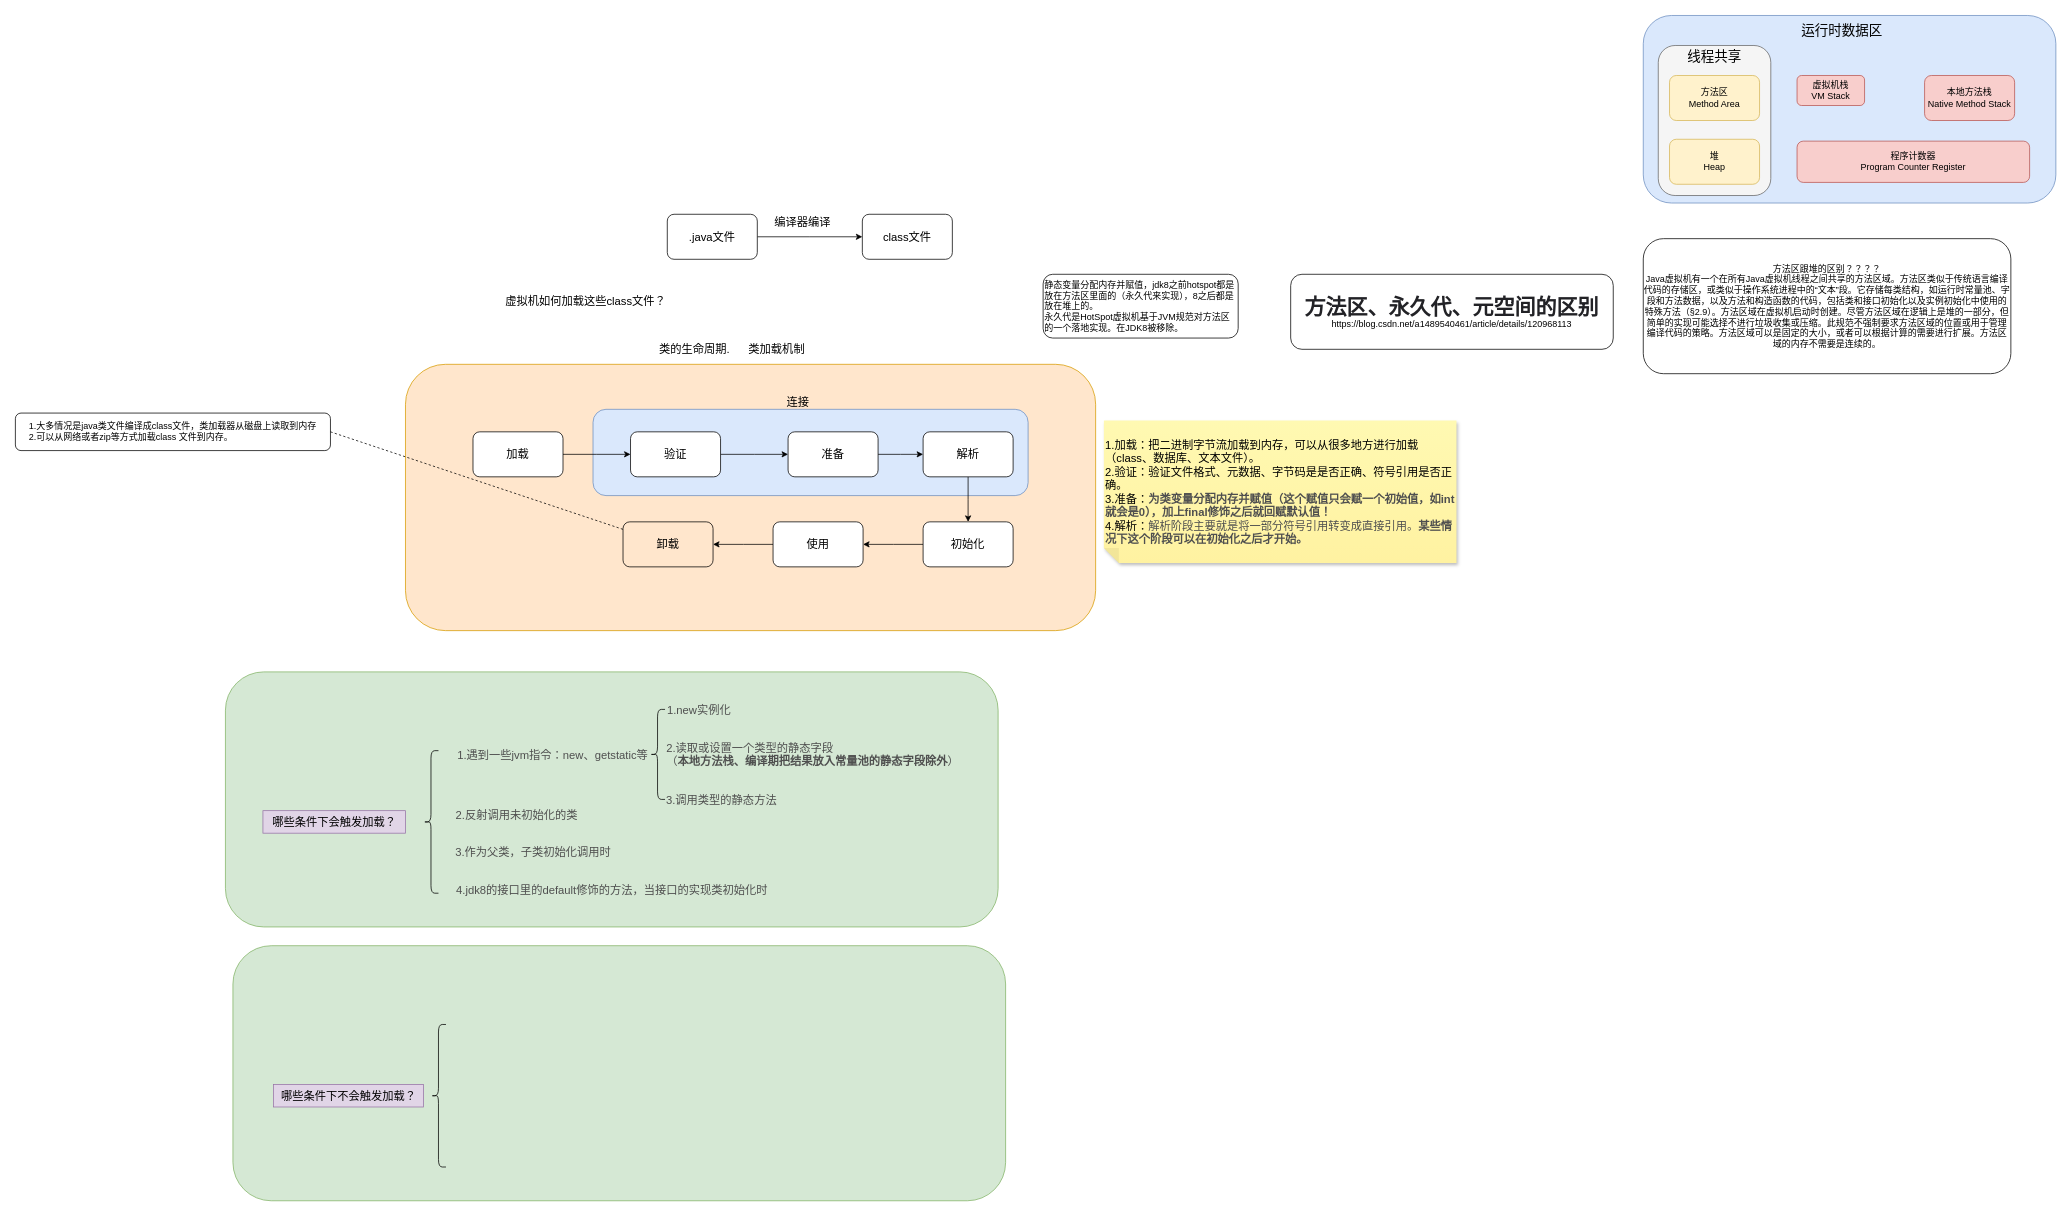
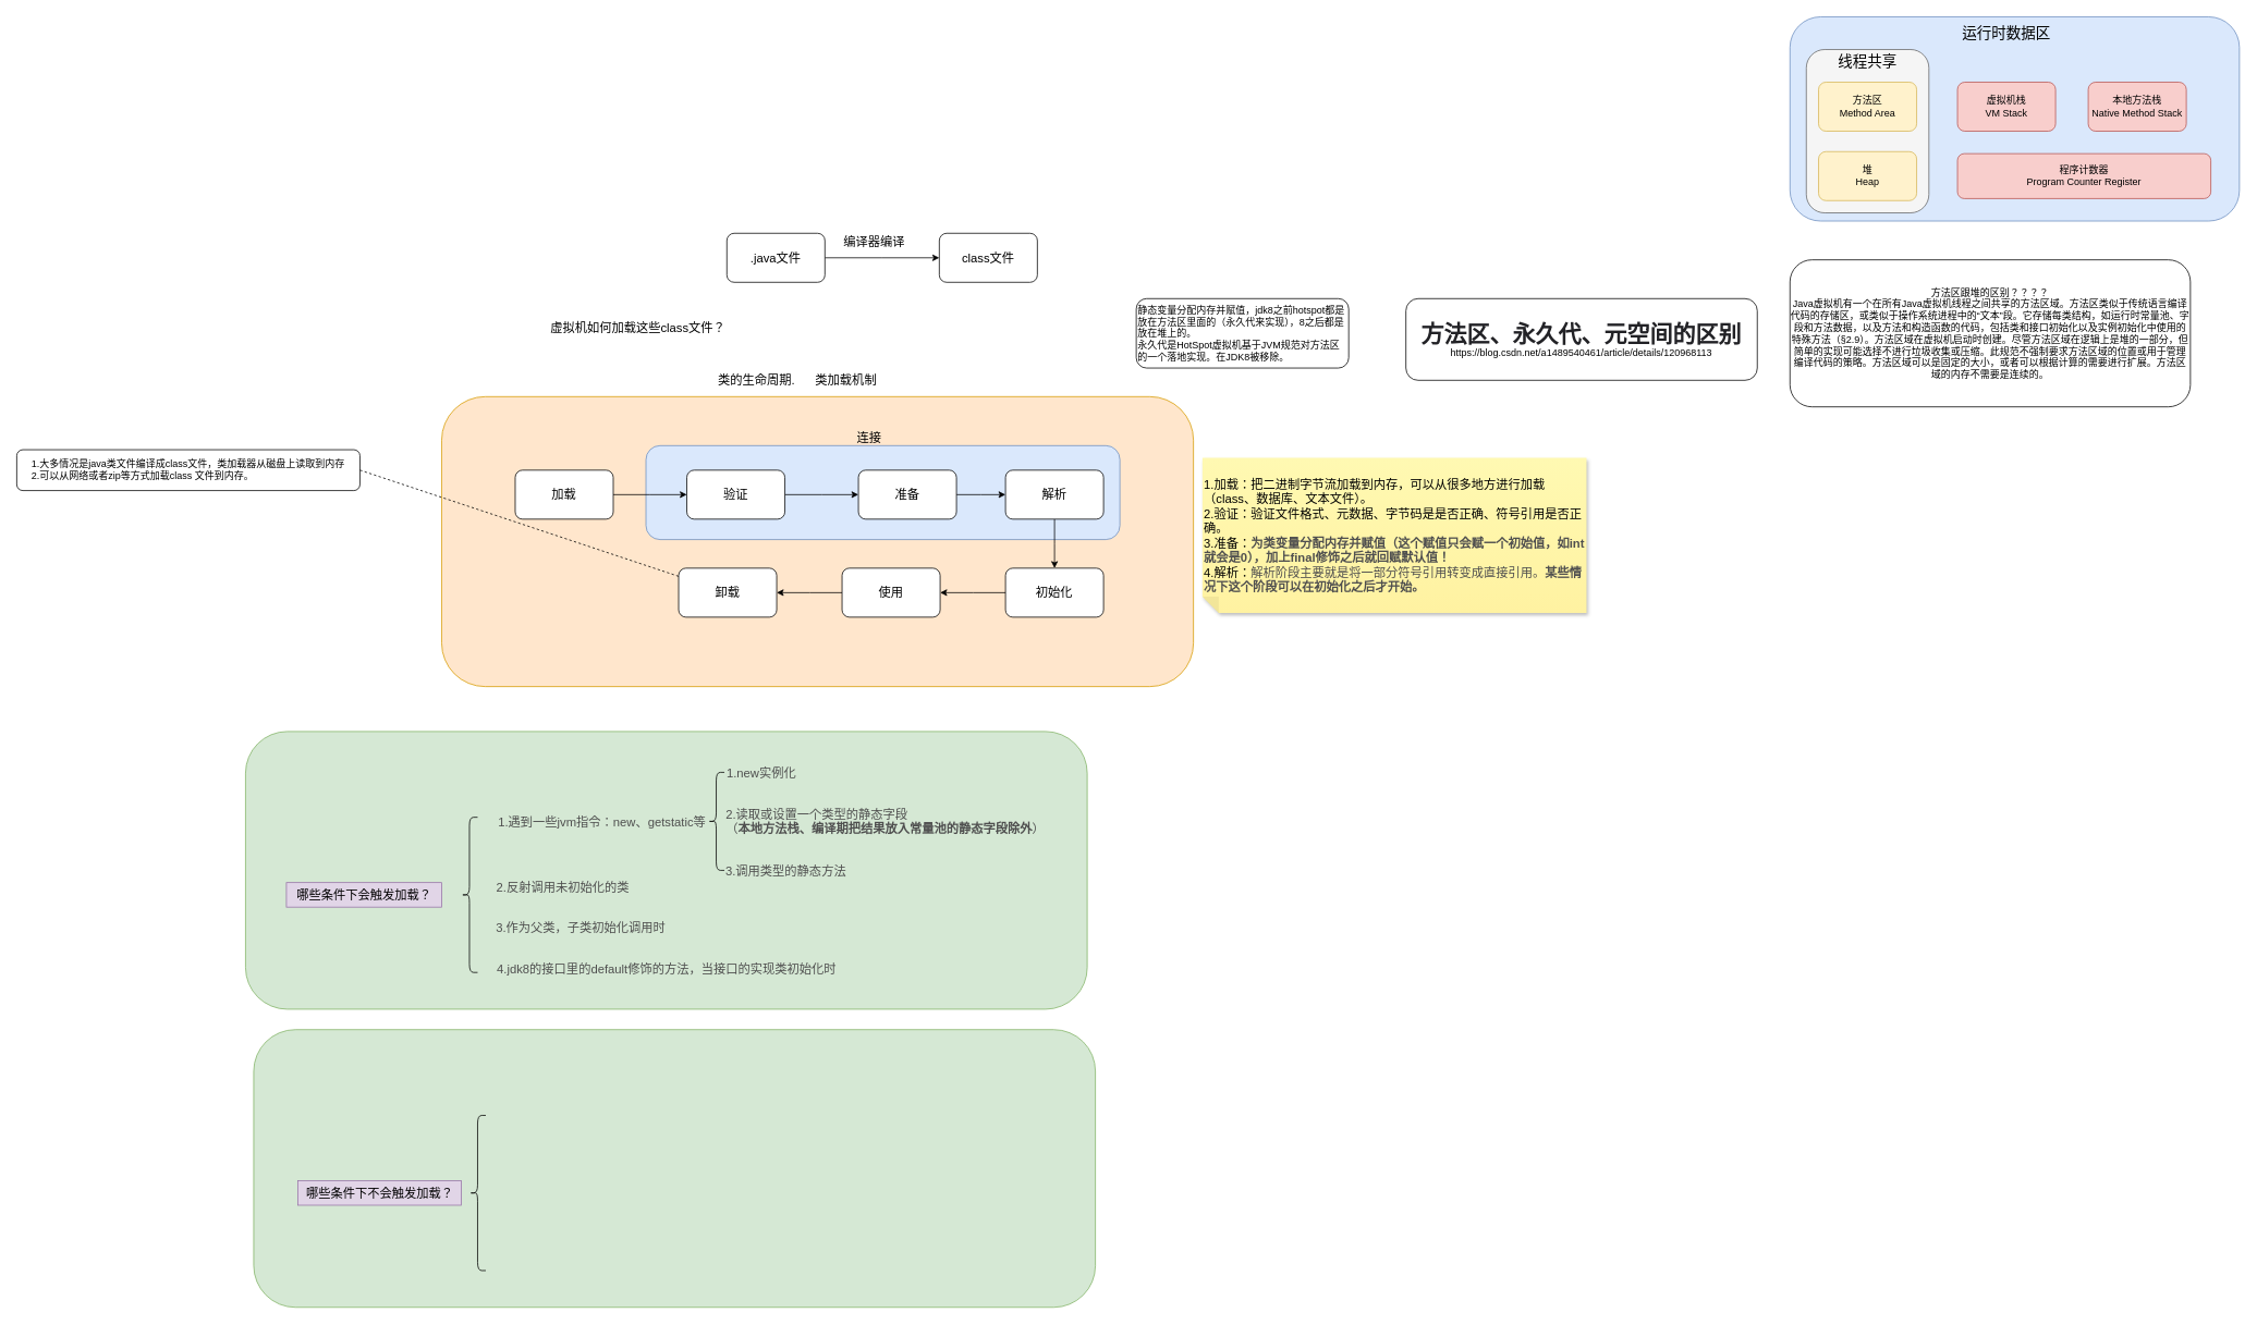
- <mxCell id="45" value="虚拟机栈&lt;br&gt;VM Stack" style="rounded=1;whiteSpace=wrap;html=1;fillColor=#f8cecc;strokeColor=#b85450;" vertex="1" parent="1"><mxGeometry x="2395" y="100" width="90" height="40" as="geometry" /></mxCell>
+ <mxCell id="45" value="虚拟机栈&lt;br&gt;VM Stack" style="rounded=1;whiteSpace=wrap;html=1;fillColor=#f8cecc;strokeColor=#b85450;" vertex="1" parent="1"><mxGeometry x="2395" y="100" width="120" height="60" as="geometry" /></mxCell>
- <mxCell id="48" value="本地方法栈&lt;br&gt;Native Method Stack" style="rounded=1;whiteSpace=wrap;html=1;fillColor=#f8cecc;strokeColor=#b85450;" vertex="1" parent="1"><mxGeometry x="2565" y="100" width="120" height="60" as="geometry" /></mxCell>
+ <mxCell id="48" value="本地方法栈&lt;br&gt;Native Method Stack" style="rounded=1;whiteSpace=wrap;html=1;fillColor=#f8cecc;strokeColor=#b85450;" vertex="1" parent="1"><mxGeometry x="2555" y="100" width="120" height="60" as="geometry" /></mxCell>
- <mxCell id="22" value="卸载" style="rounded=1;whiteSpace=wrap;html=1;fontSize=15;fillColor=#ffe6cc;" parent="1" vertex="1"><mxGeometry x="830" y="695" width="120" height="60" as="geometry" /></mxCell>
+ <mxCell id="22" value="卸载" style="rounded=1;whiteSpace=wrap;html=1;fontSize=15;" parent="1" vertex="1"><mxGeometry x="830" y="695" width="120" height="60" as="geometry" /></mxCell>
